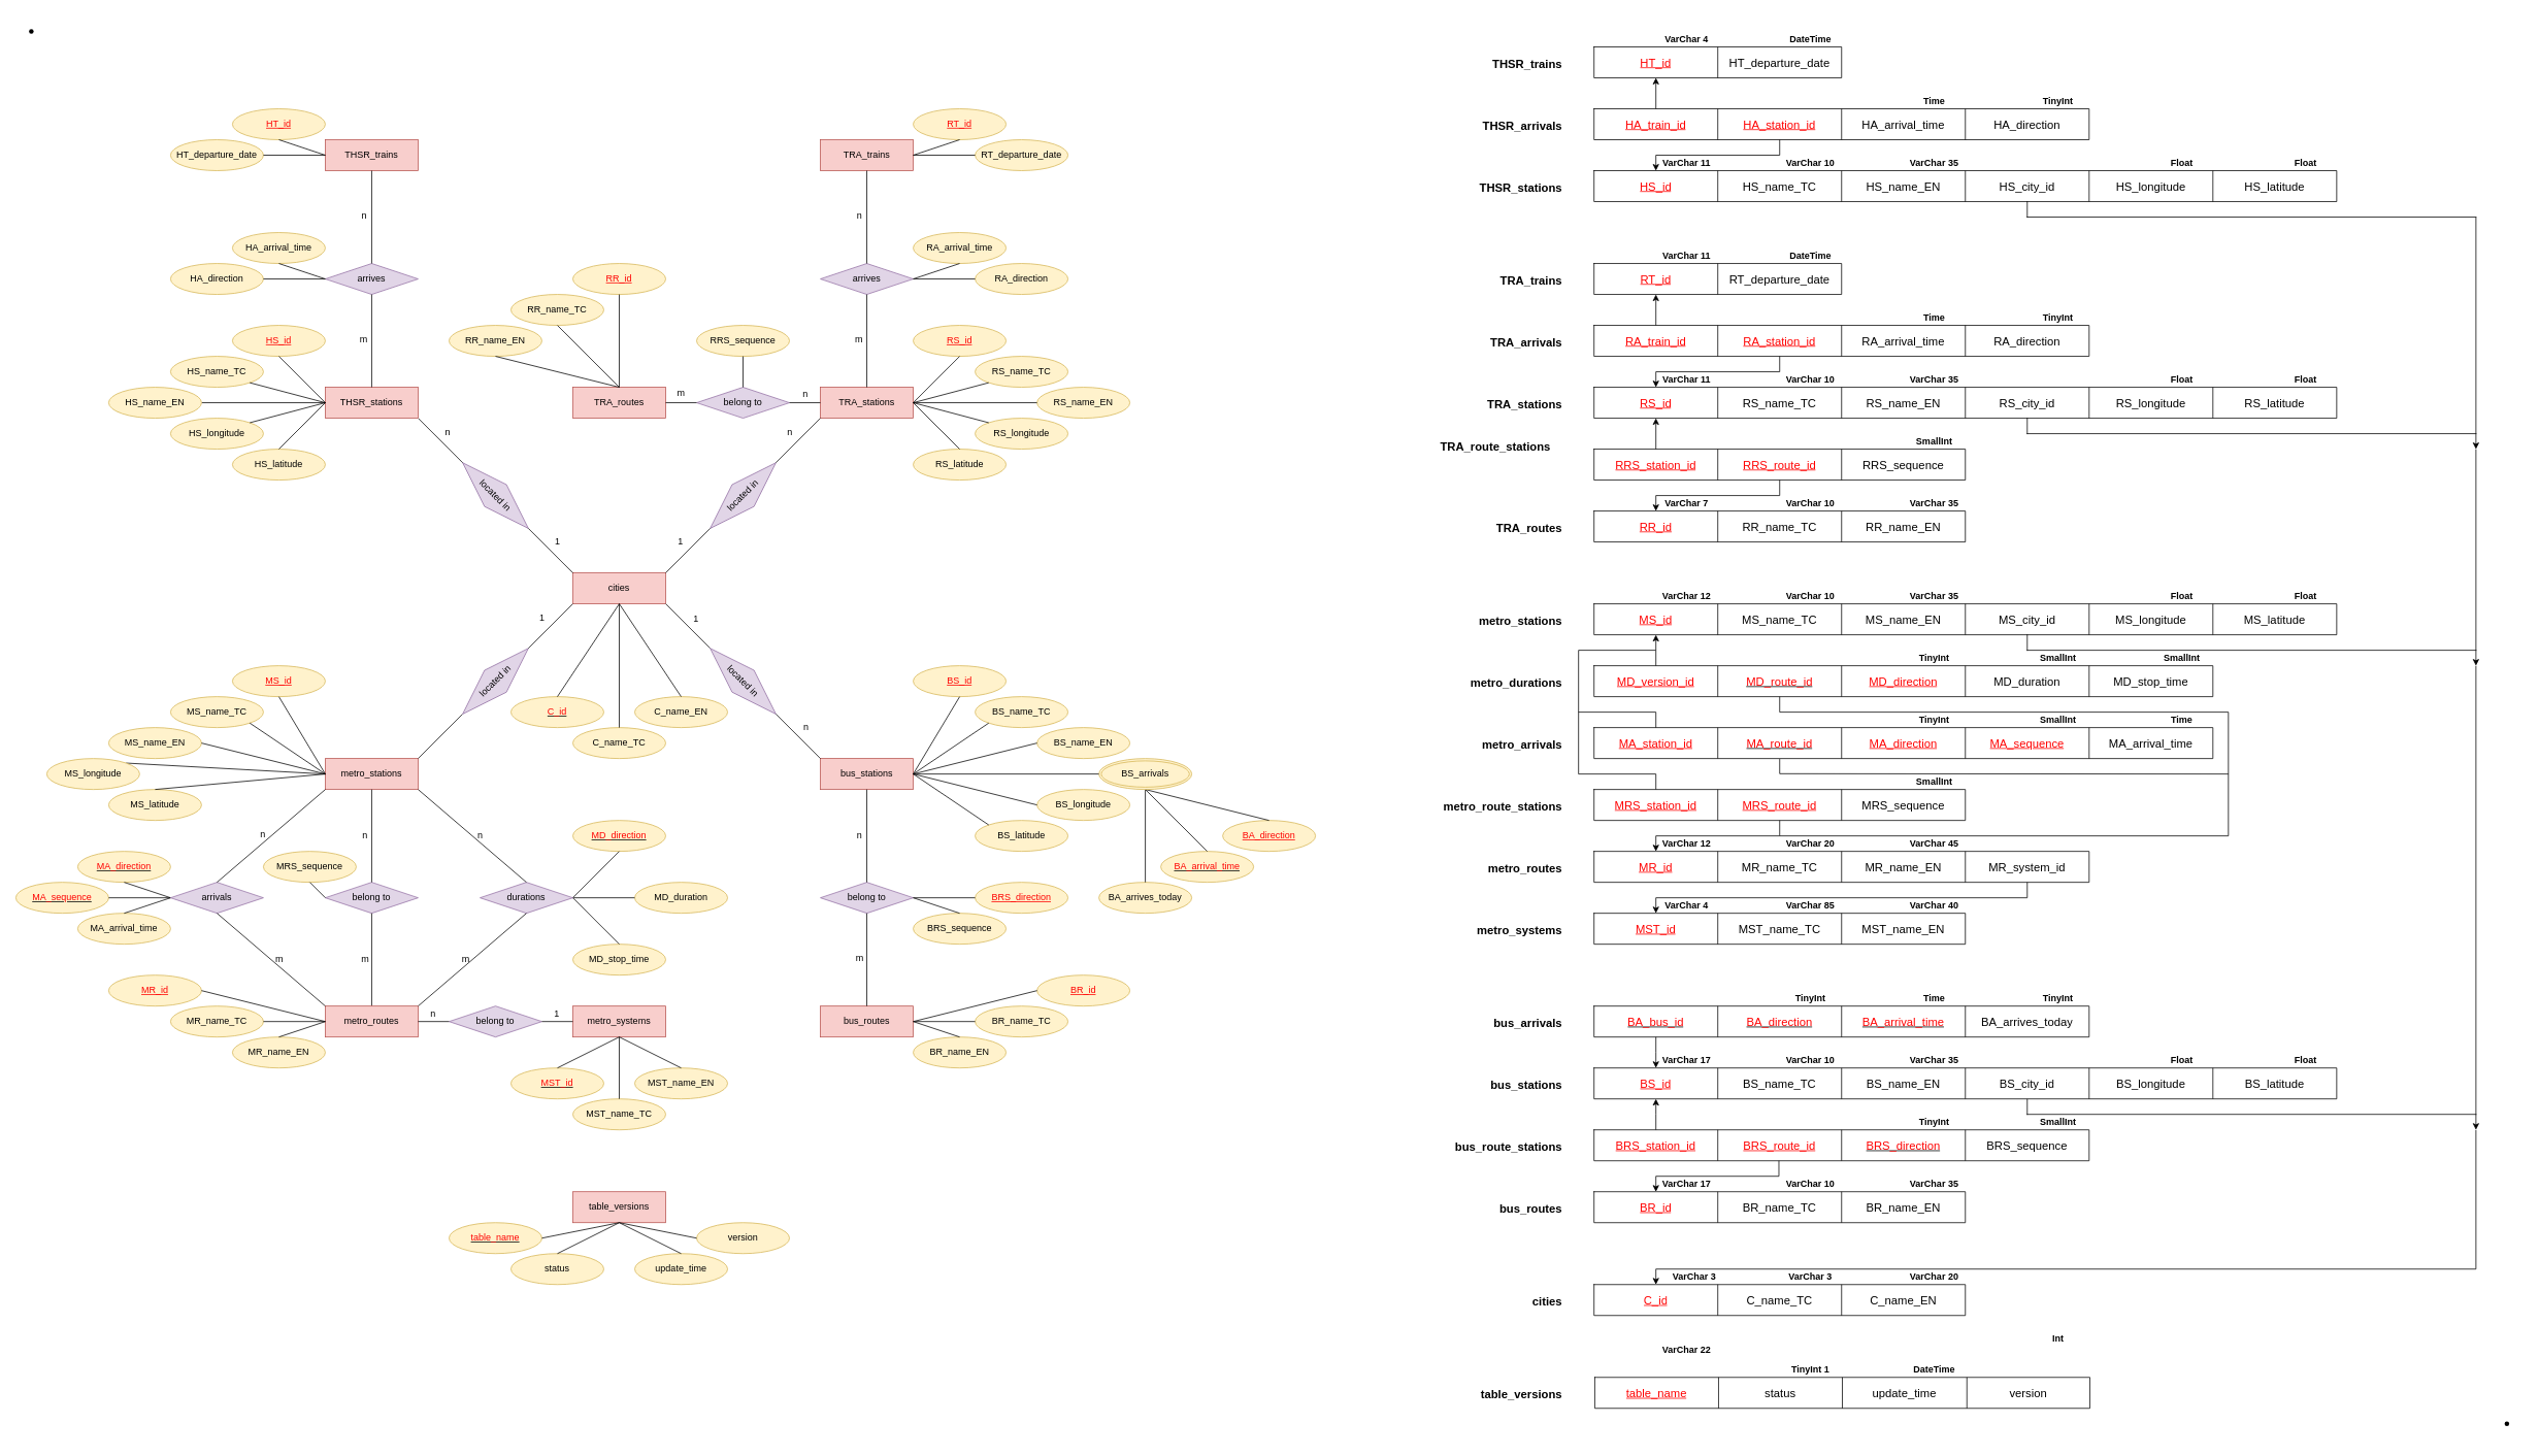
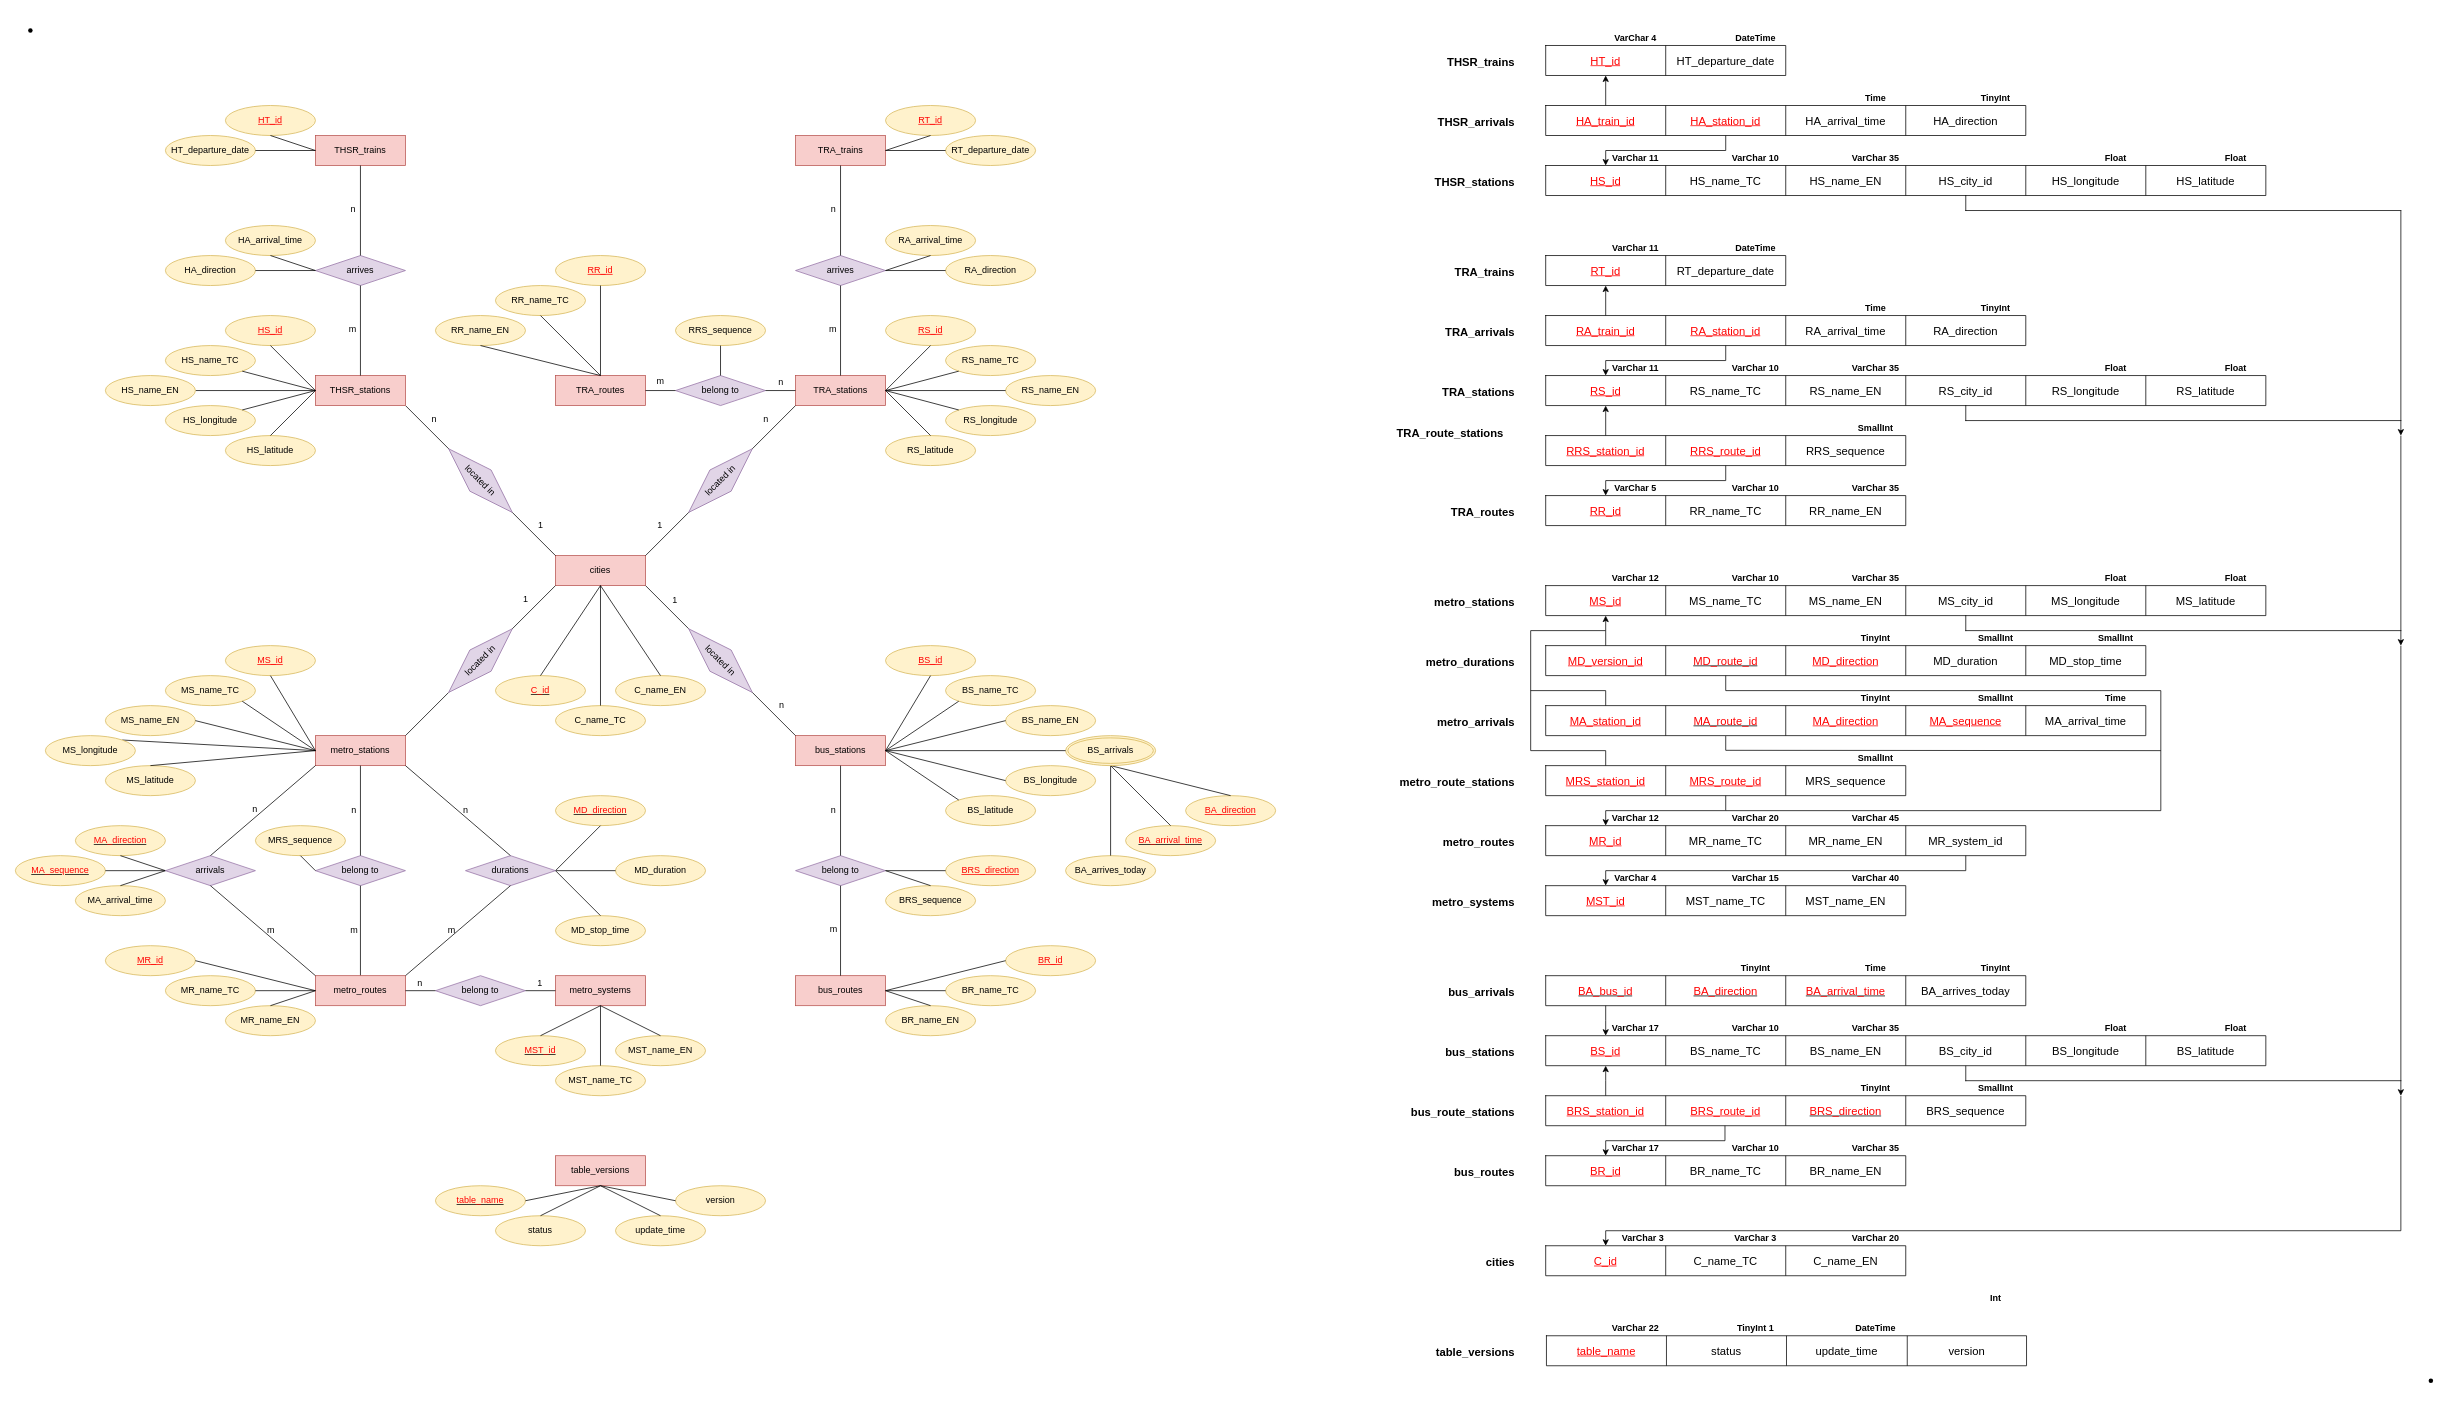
- <mxCell id="229" value="&lt;b&gt;VarChar 7&lt;br&gt;&lt;/b&gt;" style="text;html=1;strokeColor=none;fillColor=none;align=center;verticalAlign=middle;whiteSpace=wrap;rounded=0;fontColor=#000000;" parent="1" vertex="1"><mxGeometry x="2140" y="640" width="80" height="20" as="geometry" /></mxCell>
+ <mxCell id="229" value="&lt;b&gt;VarChar 5&lt;br&gt;&lt;/b&gt;" style="text;html=1;strokeColor=none;fillColor=none;align=center;verticalAlign=middle;whiteSpace=wrap;rounded=0;fontColor=#000000;" parent="1" vertex="1"><mxGeometry x="2140" y="640" width="80" height="20" as="geometry" /></mxCell>
- <mxCell id="289" value="&lt;b&gt;VarChar 85&lt;br&gt;&lt;/b&gt;" style="text;html=1;strokeColor=none;fillColor=none;align=center;verticalAlign=middle;whiteSpace=wrap;rounded=0;fontColor=#000000;" parent="1" vertex="1"><mxGeometry x="2300" y="1160" width="80" height="20" as="geometry" /></mxCell>
+ <mxCell id="289" value="&lt;b&gt;VarChar 15&lt;br&gt;&lt;/b&gt;" style="text;html=1;strokeColor=none;fillColor=none;align=center;verticalAlign=middle;whiteSpace=wrap;rounded=0;fontColor=#000000;" parent="1" vertex="1"><mxGeometry x="2300" y="1160" width="80" height="20" as="geometry" /></mxCell>
- <mxCell id="255" value="&lt;b&gt;VarChar 22&lt;br&gt;&lt;/b&gt;" style="text;html=1;strokeColor=none;fillColor=none;align=center;verticalAlign=middle;whiteSpace=wrap;rounded=0;fontColor=#000000;" parent="1" vertex="1"><mxGeometry x="2140" y="1735" width="80" height="20" as="geometry" /></mxCell>
+ <mxCell id="255" value="&lt;b&gt;VarChar 22&lt;br&gt;&lt;/b&gt;" style="text;html=1;strokeColor=none;fillColor=none;align=center;verticalAlign=middle;whiteSpace=wrap;rounded=0;fontColor=#000000;" parent="1" vertex="1"><mxGeometry x="2140" y="1760" width="80" height="20" as="geometry" /></mxCell>
